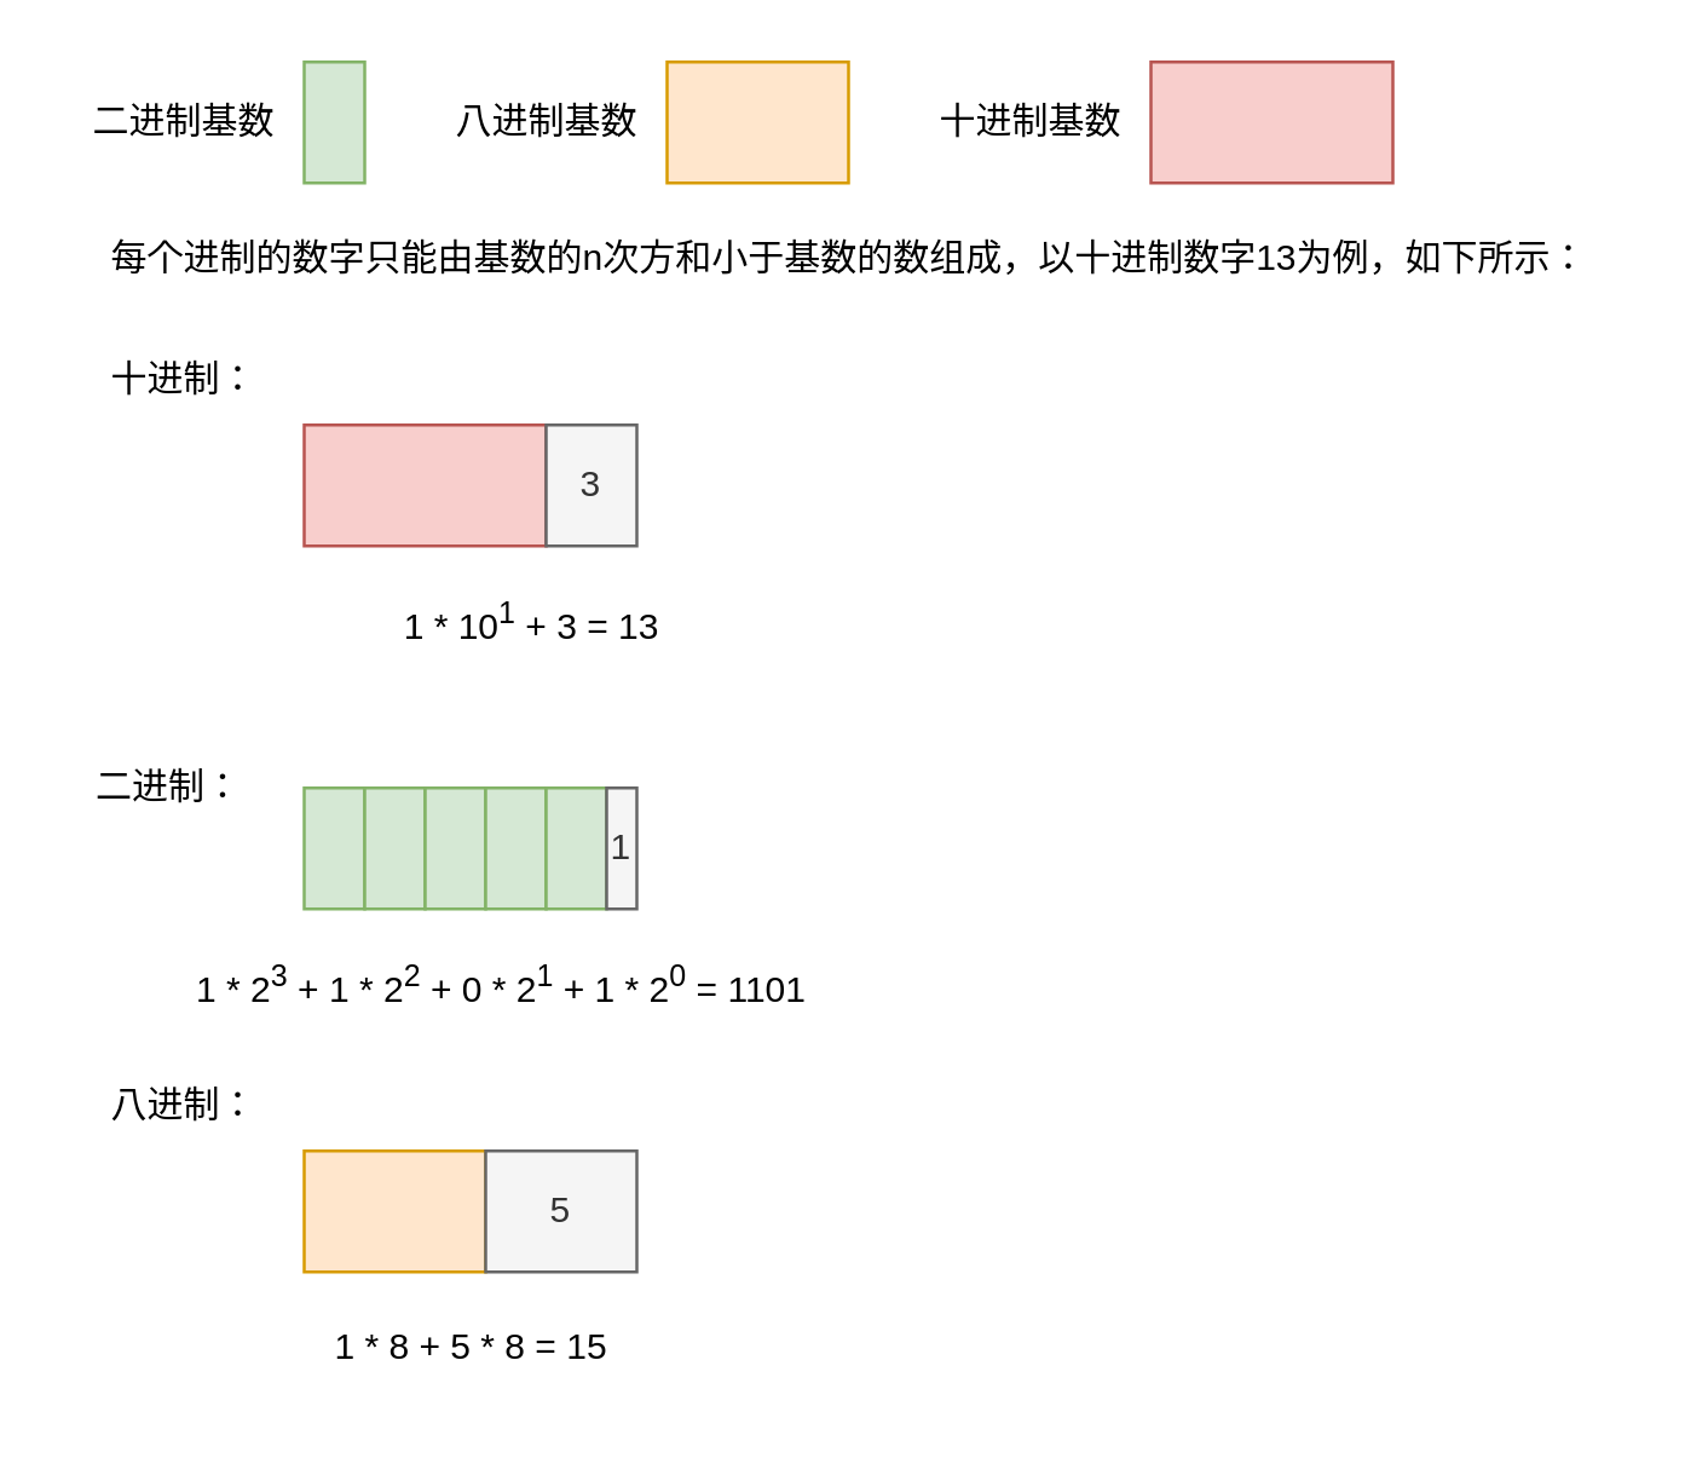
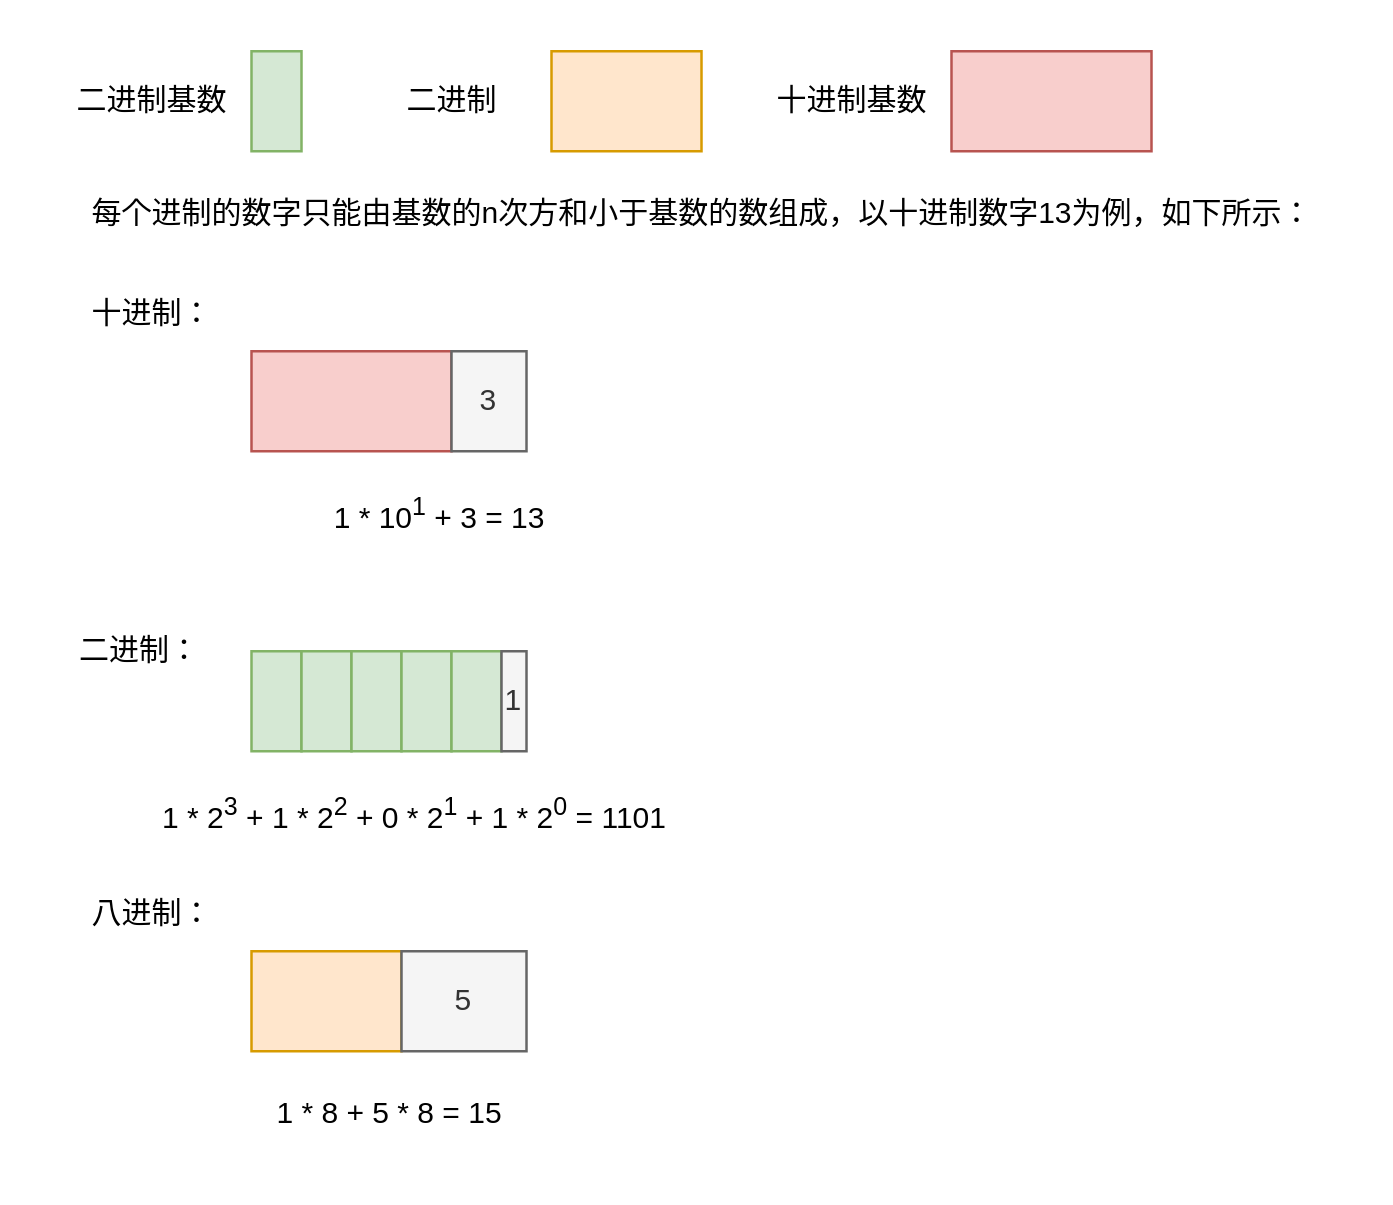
- <mxCell id="10" value="八进制基数" style="text;html=1;align=center;verticalAlign=middle;resizable=0;points=[];autosize=1;strokeColor=none;fillColor=none;" vertex="1" parent="1"><mxGeometry x="140" y="25" width="80" height="30" as="geometry" /></mxCell>
+ <mxCell id="10" value="二进制" style="text;html=1;align=center;verticalAlign=middle;resizable=0;points=[];autosize=1;strokeColor=none;fillColor=none;" vertex="1" parent="1"><mxGeometry x="140" y="25" width="80" height="30" as="geometry" /></mxCell>
